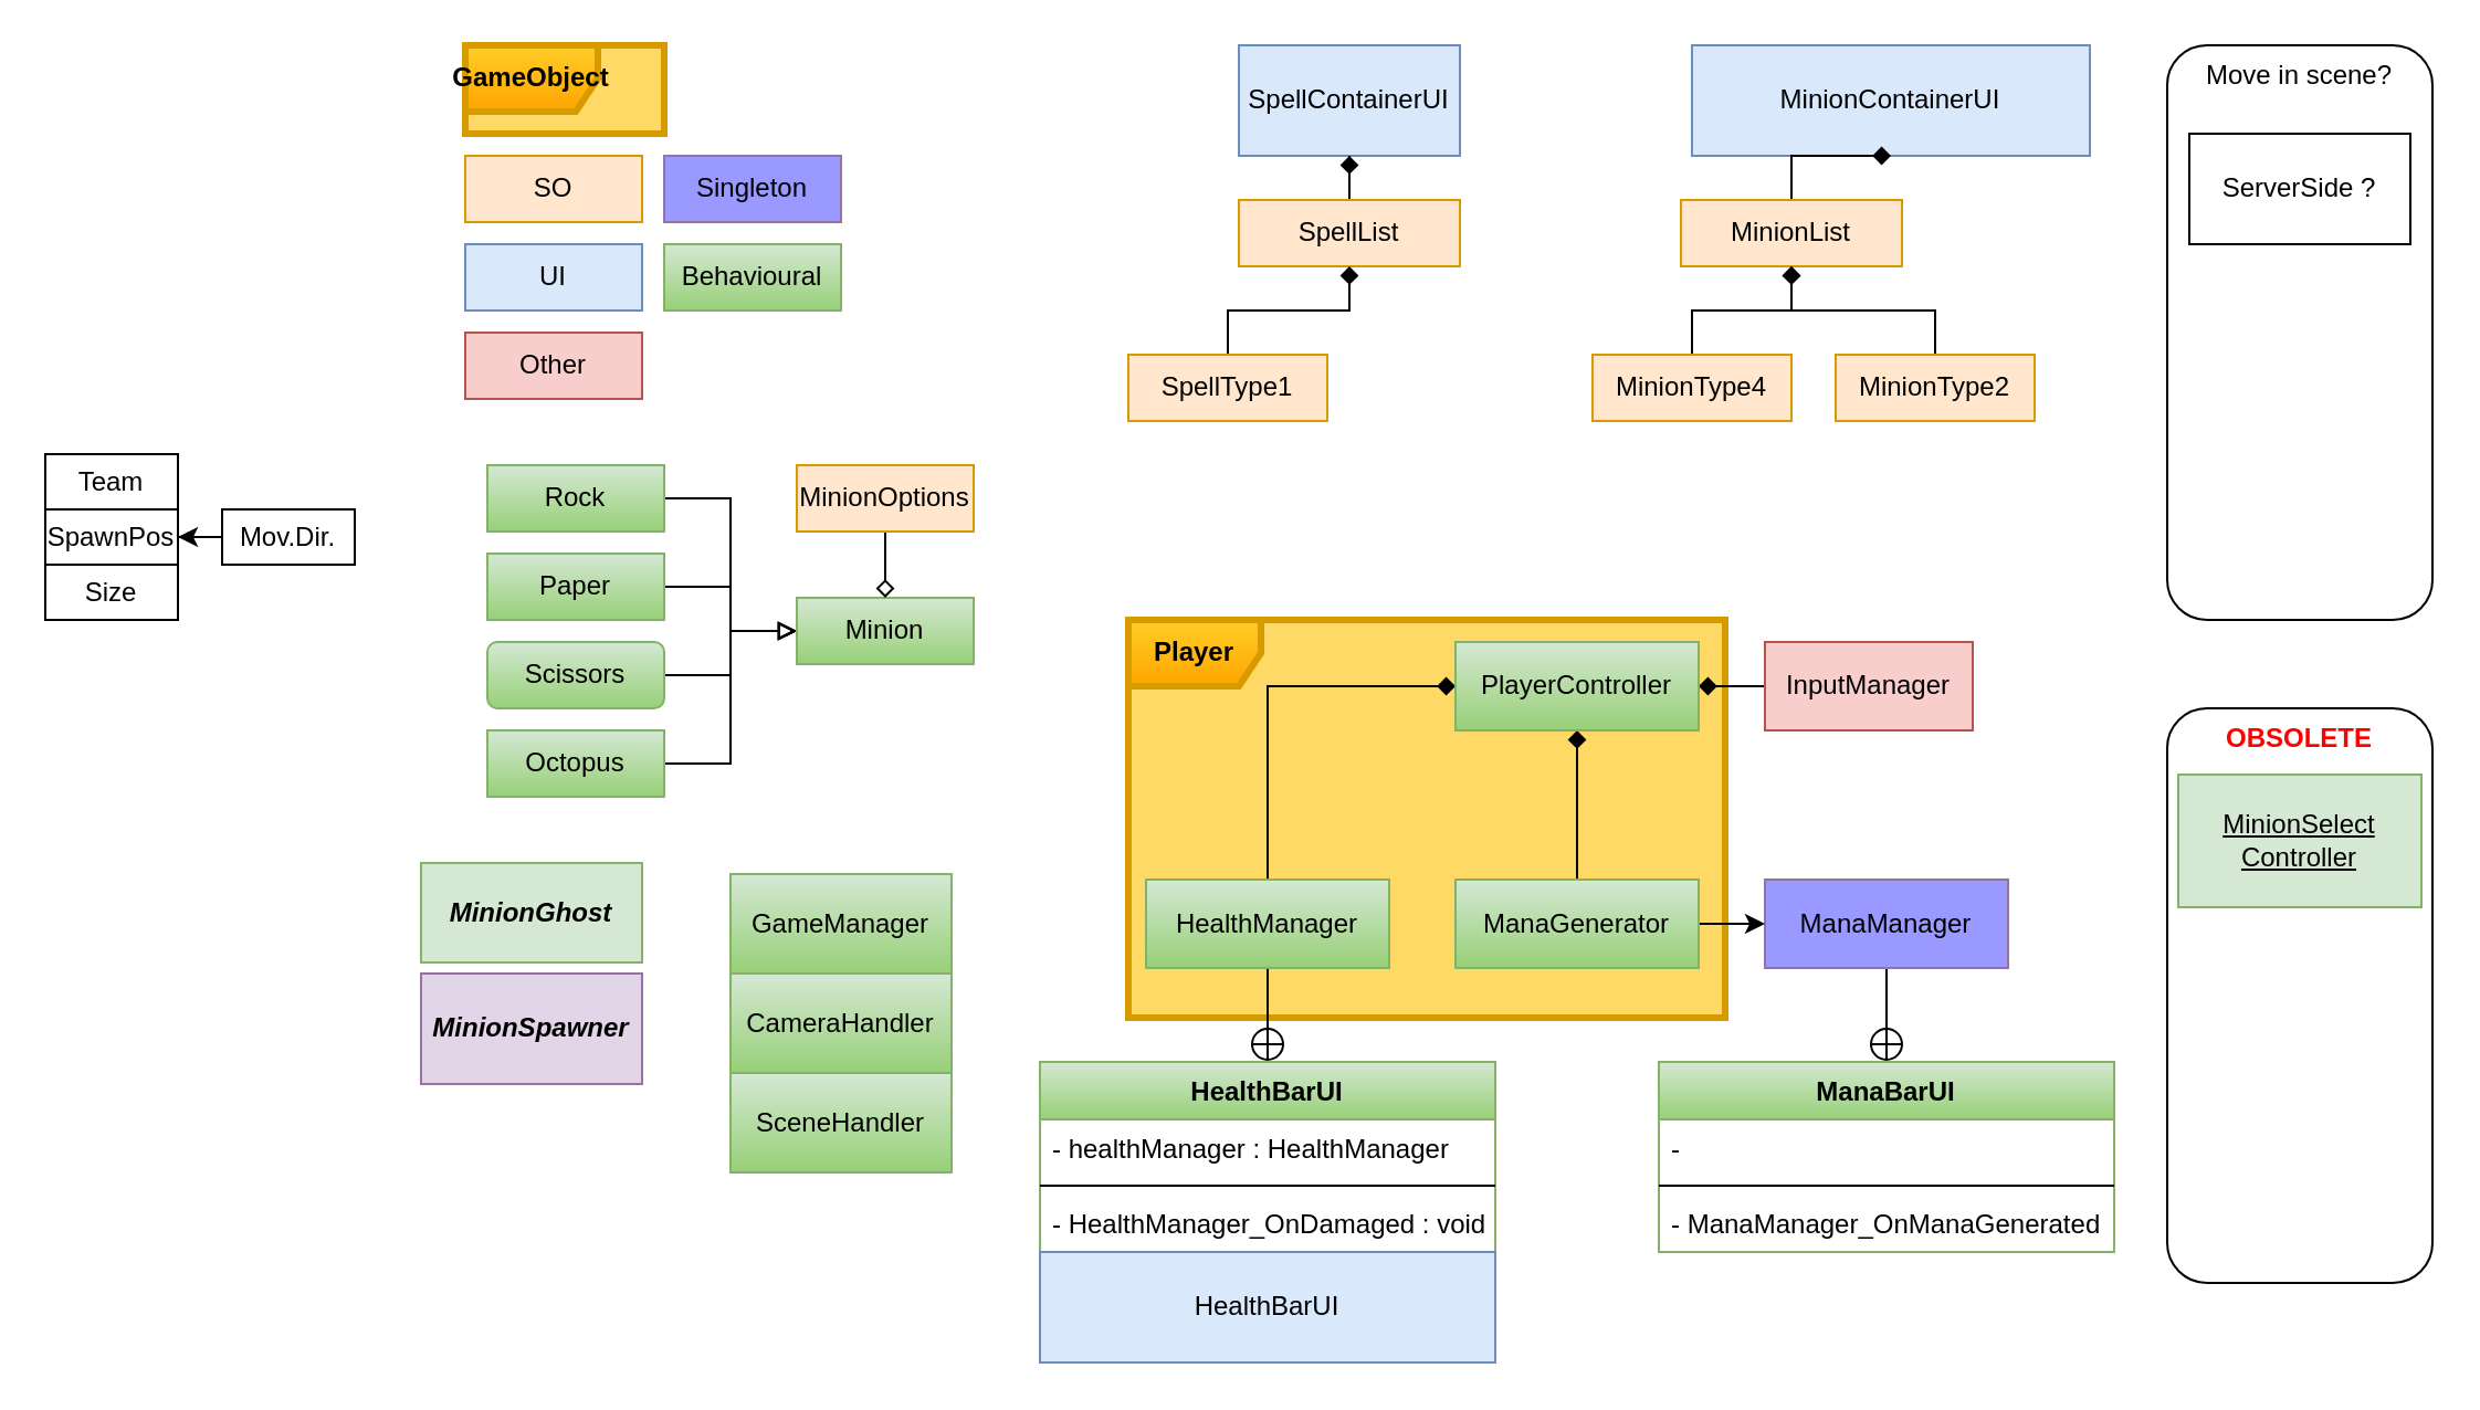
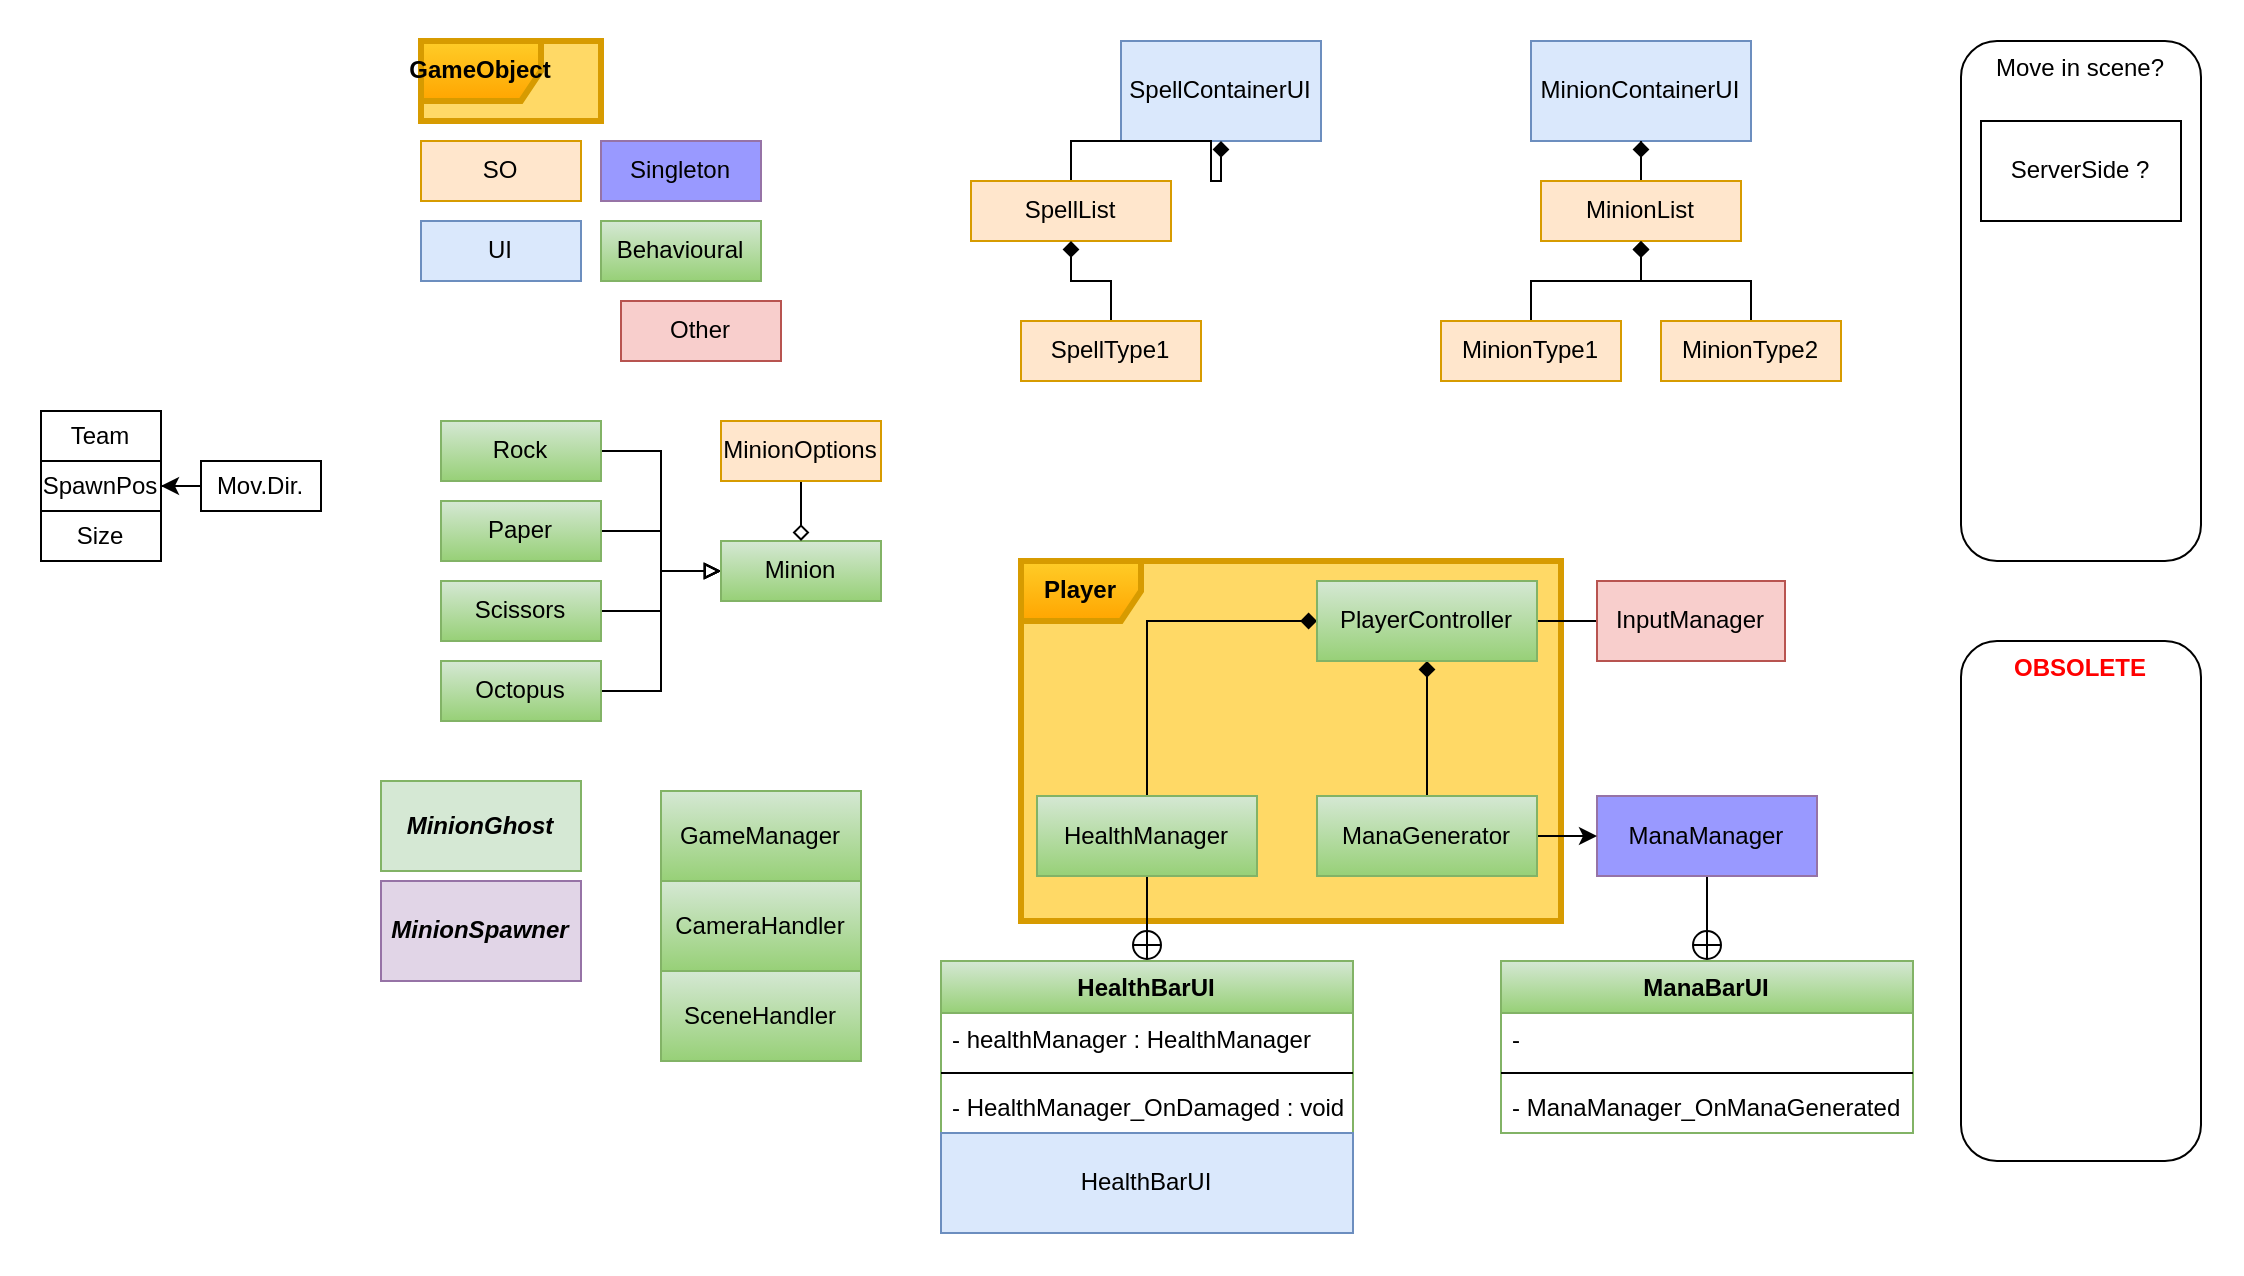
- <mxCell id="13" value="MinionContainerUI" style="rounded=0;whiteSpace=wrap;html=1;fillColor=#dae8fc;strokeColor=#6c8ebf;" parent="1" vertex="1"><mxGeometry x="765" y="20" width="180" height="50" as="geometry" /></mxCell>
+ <mxCell id="13" value="MinionContainerUI" style="rounded=0;whiteSpace=wrap;html=1;fillColor=#dae8fc;strokeColor=#6c8ebf;" parent="1" vertex="1"><mxGeometry x="765" y="20" width="110" height="50" as="geometry" /></mxCell>
- <mxCell id="32" value="SpellList" style="rounded=0;whiteSpace=wrap;html=1;fillColor=#ffe6cc;strokeColor=#d79b00;" parent="1" vertex="1"><mxGeometry x="560" y="90" width="100" height="30" as="geometry" /></mxCell>
+ <mxCell id="32" value="SpellList" style="rounded=0;whiteSpace=wrap;html=1;fillColor=#ffe6cc;strokeColor=#d79b00;" parent="1" vertex="1"><mxGeometry x="485" y="90" width="100" height="30" as="geometry" /></mxCell>
- <mxCell id="26" value="MinionList" style="rounded=0;whiteSpace=wrap;html=1;fillColor=#ffe6cc;strokeColor=#d79b00;" parent="1" vertex="1"><mxGeometry x="760" y="90" width="100" height="30" as="geometry" /></mxCell>
+ <mxCell id="26" value="MinionList" style="rounded=0;whiteSpace=wrap;html=1;fillColor=#ffe6cc;strokeColor=#d79b00;" parent="1" vertex="1"><mxGeometry x="770" y="90" width="100" height="30" as="geometry" /></mxCell>
- <mxCell id="39" value="Other" style="rounded=0;whiteSpace=wrap;html=1;fillColor=#f8cecc;strokeColor=#b85450;" parent="1" vertex="1"><mxGeometry x="210" y="150" width="80" height="30" as="geometry" /></mxCell>
+ <mxCell id="39" value="Other" style="rounded=0;whiteSpace=wrap;html=1;fillColor=#f8cecc;strokeColor=#b85450;" parent="1" vertex="1"><mxGeometry x="310" y="150" width="80" height="30" as="geometry" /></mxCell>
- <mxCell id="28" value="MinionType4" style="rounded=0;whiteSpace=wrap;html=1;fillColor=#ffe6cc;strokeColor=#d79b00;" parent="1" vertex="1"><mxGeometry x="720" y="160" width="90" height="30" as="geometry" /></mxCell>
+ <mxCell id="28" value="MinionType1" style="rounded=0;whiteSpace=wrap;html=1;fillColor=#ffe6cc;strokeColor=#d79b00;" parent="1" vertex="1"><mxGeometry x="720" y="160" width="90" height="30" as="geometry" /></mxCell>
- <mxCell id="8" value="Scissors" style="whiteSpace=wrap;html=1;fillColor=#d5e8d4;strokeColor=#82b366;gradientColor=#97d077;rounded=1;" parent="1" vertex="1"><mxGeometry x="220" y="290" width="80" height="30" as="geometry" /></mxCell>
+ <mxCell id="8" value="Scissors" style="rounded=0;whiteSpace=wrap;html=1;fillColor=#d5e8d4;strokeColor=#82b366;gradientColor=#97d077;" parent="1" vertex="1"><mxGeometry x="220" y="290" width="80" height="30" as="geometry" /></mxCell>
- <mxCell id="40" value="" style="edgeStyle=orthogonalEdgeStyle;rounded=0;orthogonalLoop=1;jettySize=auto;html=1;endArrow=diamond;endFill=1;exitX=0;exitY=0.5;exitDx=0;exitDy=0;" parent="1" source="41" target="42" edge="1"><mxGeometry relative="1" as="geometry" /></mxCell>
+ <mxCell id="40" value="" style="edgeStyle=orthogonalEdgeStyle;rounded=0;orthogonalLoop=1;jettySize=auto;html=1;endArrow=none;endFill=1;exitX=0;exitY=0.5;exitDx=0;exitDy=0;" parent="1" source="41" target="42" edge="1"><mxGeometry relative="1" as="geometry" /></mxCell>
- <mxCell id="24" value="MinionSelect&lt;br&gt;Controller" style="rounded=0;whiteSpace=wrap;html=1;fillColor=#d5e8d4;strokeColor=#82b366;fontStyle=4" parent="1" vertex="1"><mxGeometry x="985" y="350" width="110" height="60" as="geometry" /></mxCell>
